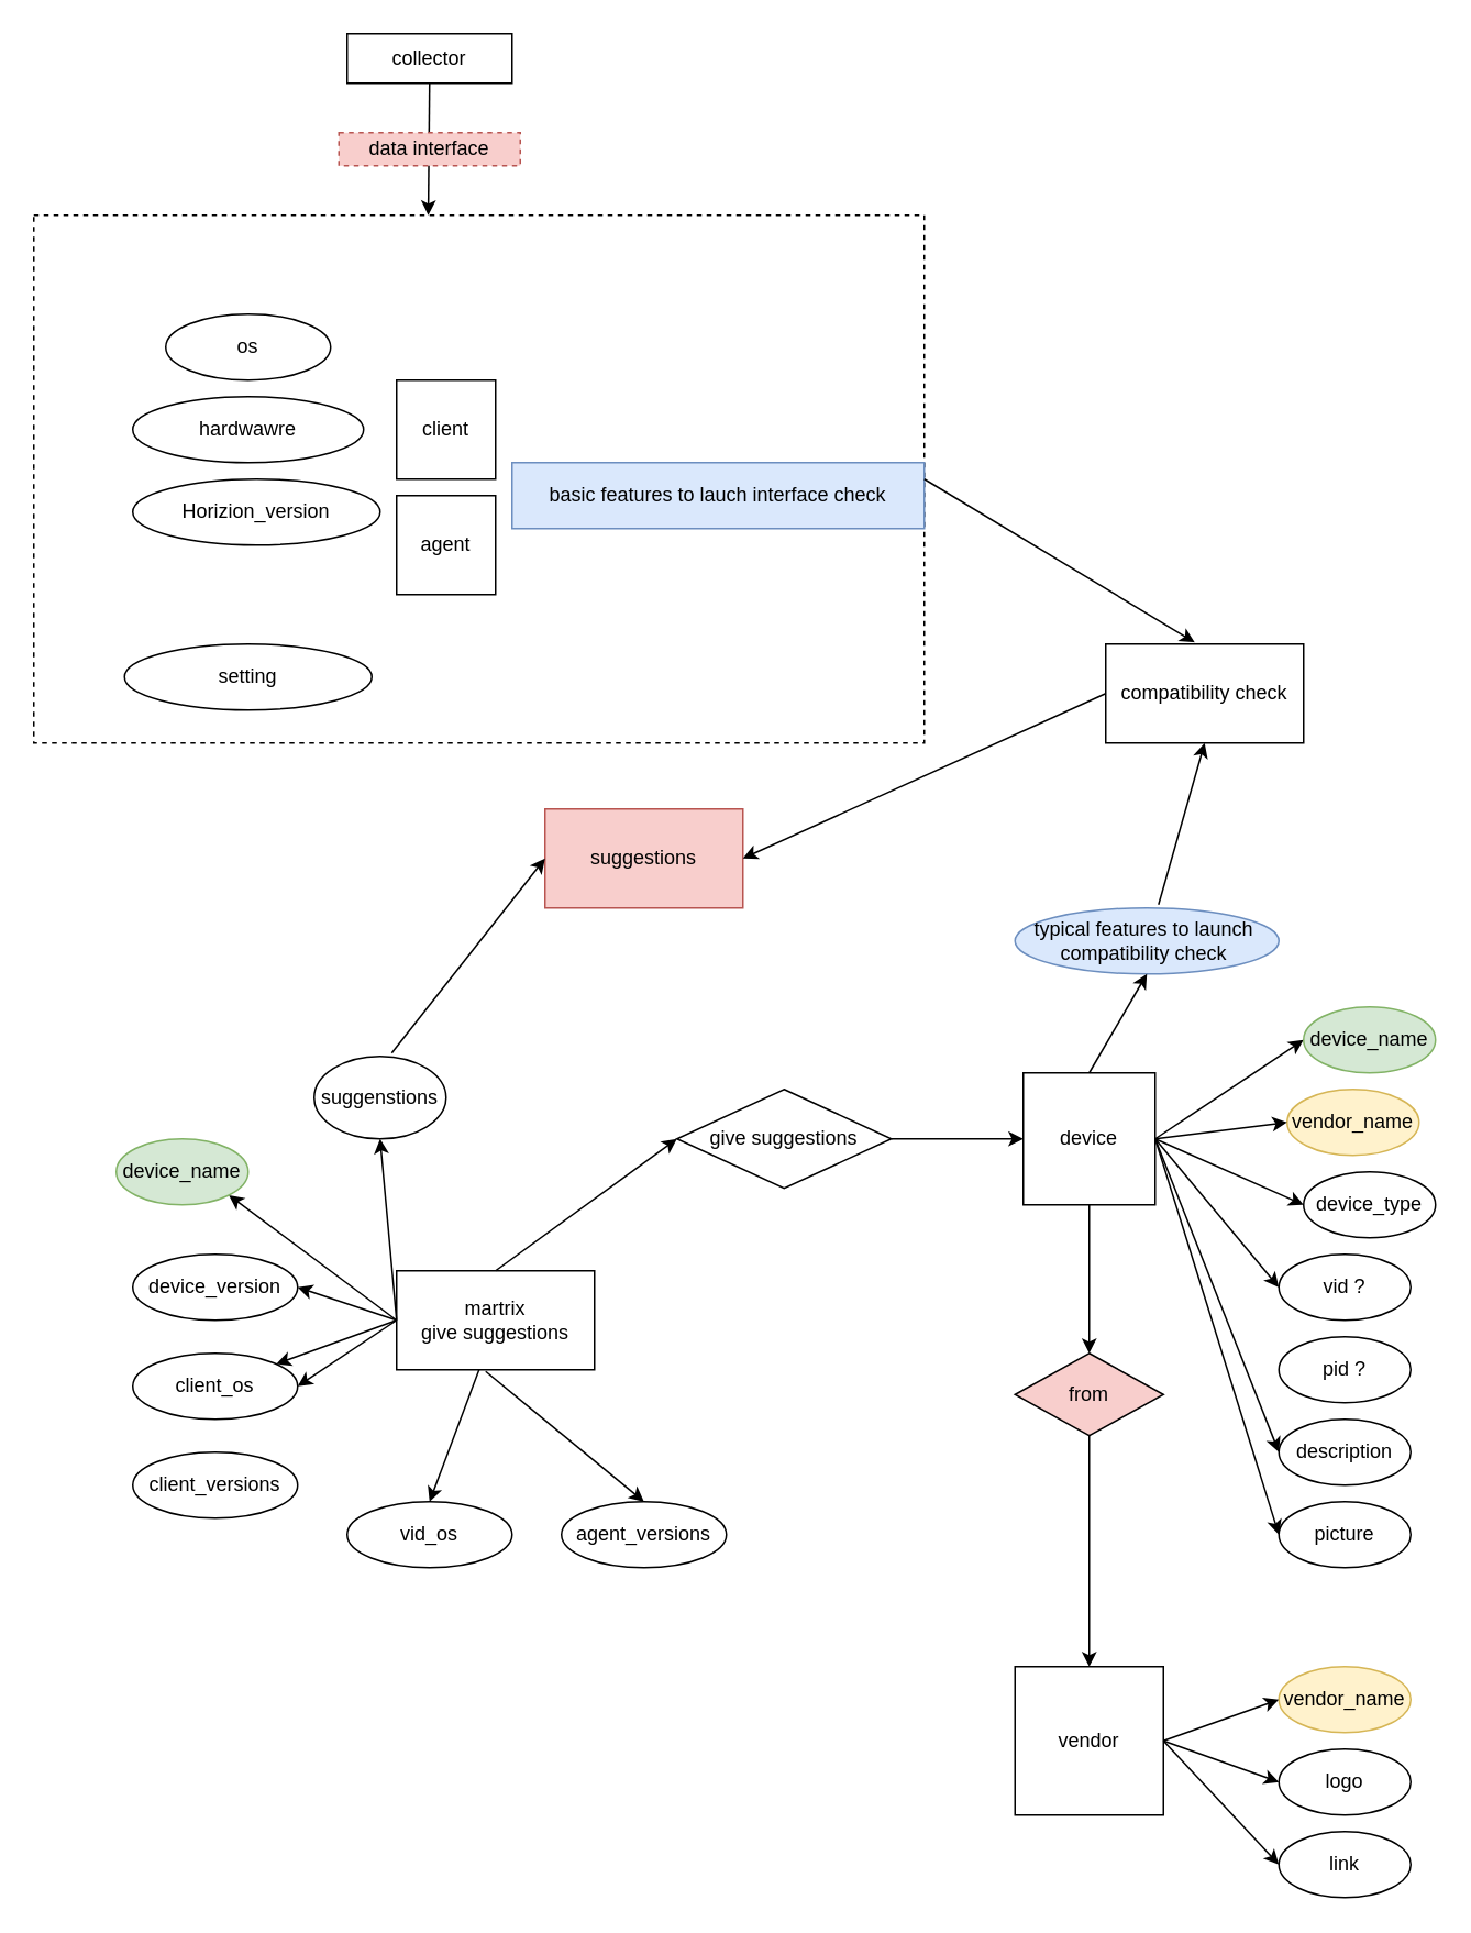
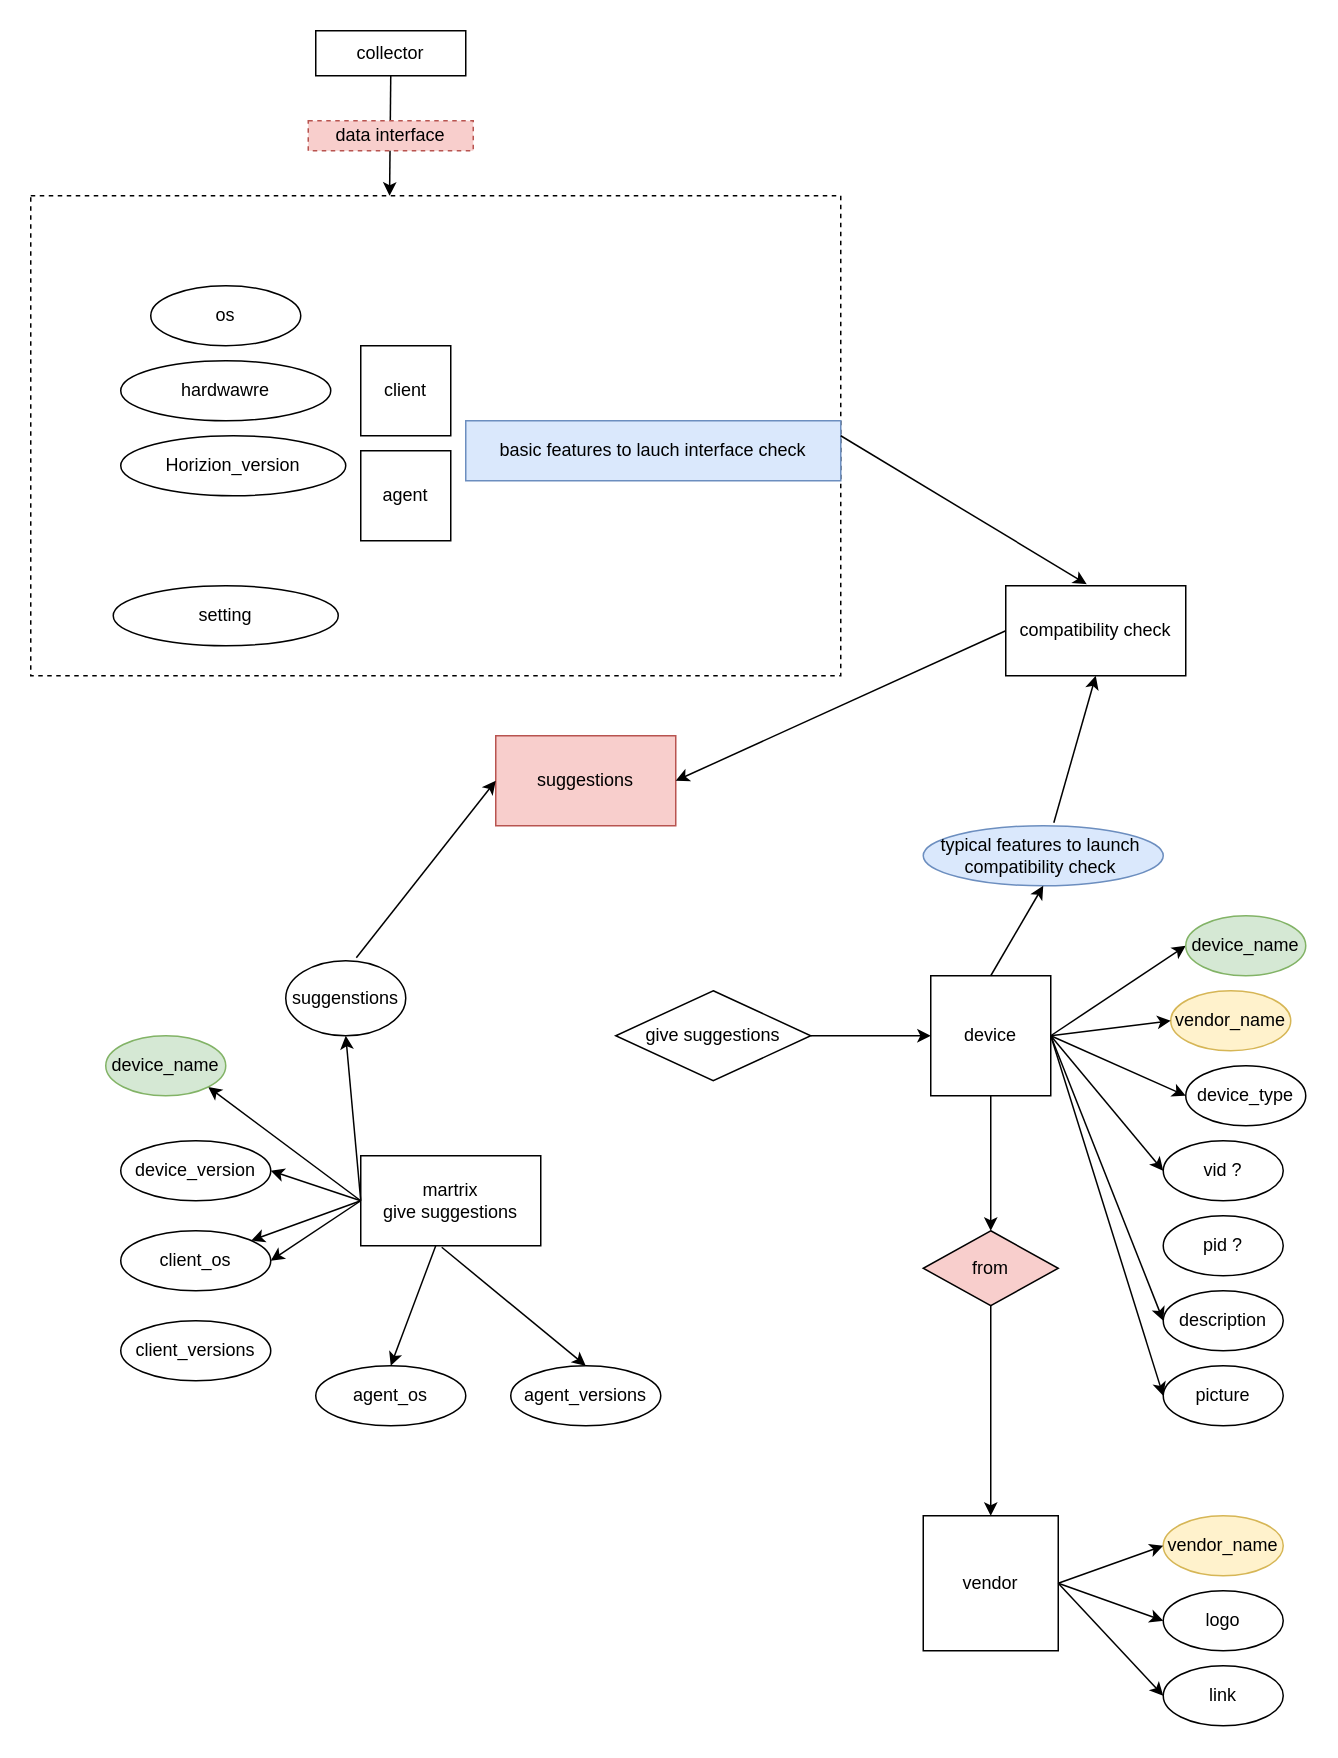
- <mxCell id="43" value="" style="endArrow=classic;html=1;exitX=0.5;exitY=0;exitDx=0;exitDy=0;entryX=0;entryY=0.5;entryDx=0;entryDy=0;" edge="1" parent="1" source="6" target="42"><mxGeometry width="50" height="50" relative="1" as="geometry"><mxPoint x="440" y="920" as="sourcePoint" /><mxPoint x="490" y="870" as="targetPoint" /></mxGeometry></mxCell>
- <mxCell id="37" value="vid_os" style="ellipse;whiteSpace=wrap;html=1;" vertex="1" parent="1"><mxGeometry x="210" y="910" width="100" height="40" as="geometry" /></mxCell>
+ <mxCell id="37" value="agent_os" style="ellipse;whiteSpace=wrap;html=1;" vertex="1" parent="1"><mxGeometry x="210" y="910" width="100" height="40" as="geometry" /></mxCell>
